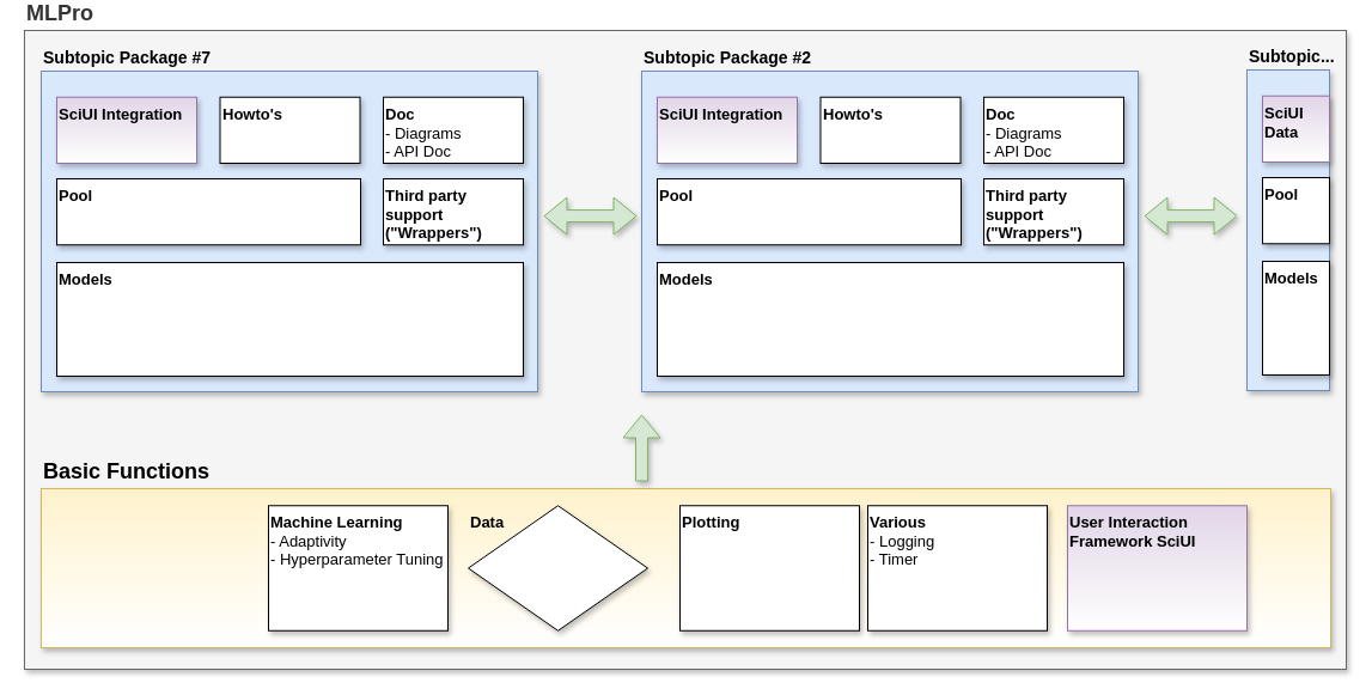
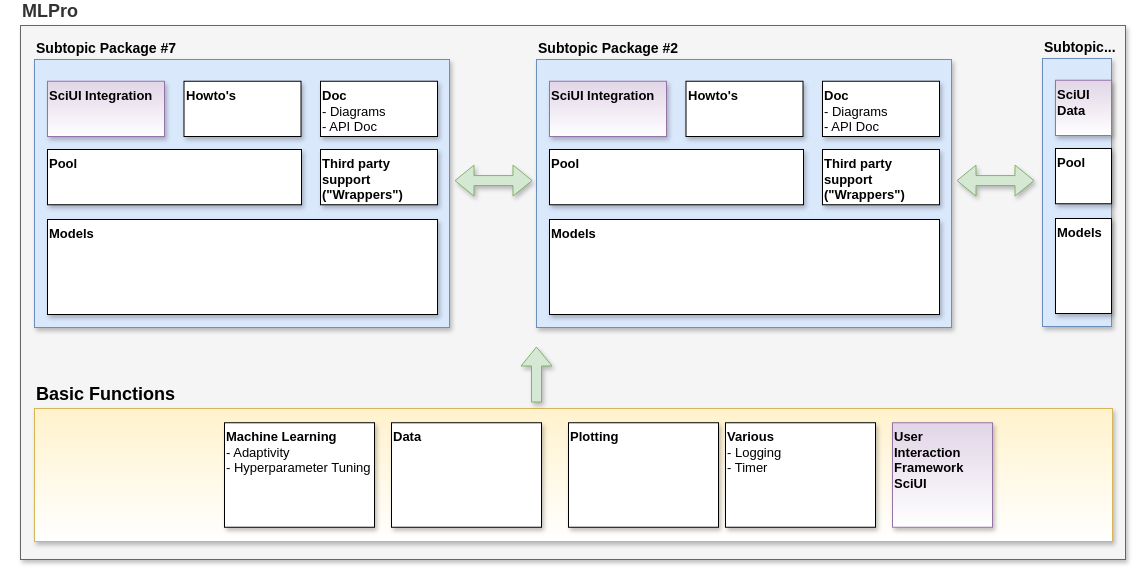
- <mxCell id="8" value="Data" style="rhombus;whiteSpace=wrap;html=1;shadow=1;fillColor=#ffffff;align=left;fontStyle=1;fontSize=13;verticalAlign=top;" parent="1" vertex="1"><mxGeometry x="391" y="417.25" width="150" height="104.5" as="geometry" /></mxCell>
+ <mxCell id="8" value="Data" style="rounded=0;whiteSpace=wrap;html=1;shadow=1;fillColor=#ffffff;align=left;fontStyle=1;fontSize=13;verticalAlign=top;" parent="1" vertex="1"><mxGeometry x="391" y="417.25" width="150" height="104.5" as="geometry" /></mxCell>
- <mxCell id="5" value="User Interaction Framework SciUI&lt;br&gt;&amp;nbsp;" style="rounded=0;whiteSpace=wrap;html=1;shadow=1;fillColor=#e1d5e7;align=left;fontStyle=1;fontSize=13;verticalAlign=top;strokeColor=#9673a6;gradientColor=#ffffff;" parent="1" vertex="1"><mxGeometry x="892" y="417.25" width="150" height="104.5" as="geometry" /></mxCell>
+ <mxCell id="5" value="User Interaction Framework SciUI&lt;br&gt;&amp;nbsp;" style="rounded=0;whiteSpace=wrap;html=1;shadow=1;fillColor=#e1d5e7;align=left;fontStyle=1;fontSize=13;verticalAlign=top;strokeColor=#9673a6;gradientColor=#ffffff;" parent="1" vertex="1"><mxGeometry x="892" y="417.25" width="100" height="104.5" as="geometry" /></mxCell>
